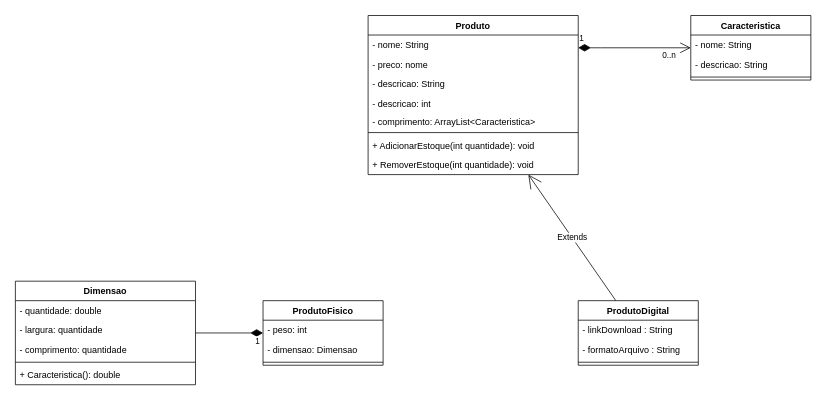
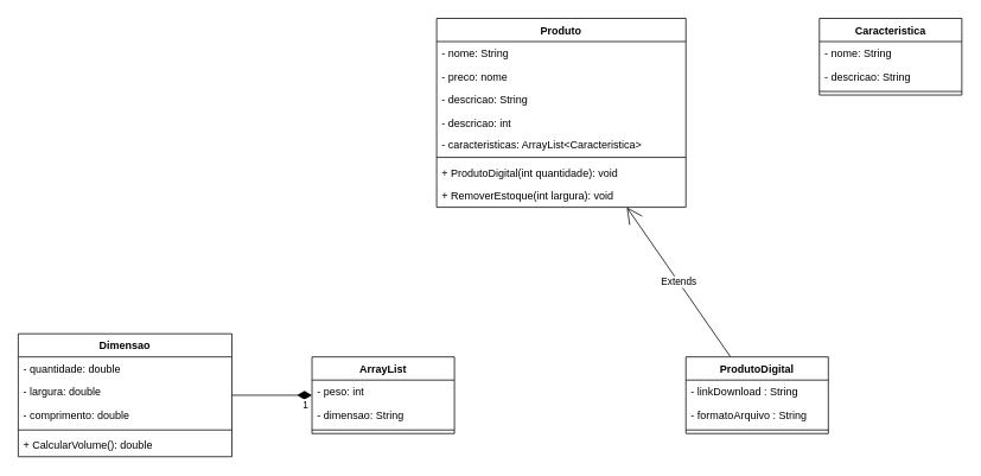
- <mxCell id="24" value="1" style="endArrow=open;html=1;endSize=12;startArrow=diamondThin;startSize=14;startFill=1;edgeStyle=orthogonalEdgeStyle;align=left;verticalAlign=bottom;rounded=0;" edge="1" parent="1" source="2" target="20"><mxGeometry x="-1" y="3" relative="1" as="geometry"><mxPoint x="830" y="240" as="sourcePoint" /><mxPoint x="990" y="240" as="targetPoint" /><Array as="points"><mxPoint x="800" y="63" /><mxPoint x="800" y="63" /></Array></mxGeometry></mxCell>
- <mxCell id="25" value="0..n" style="edgeLabel;html=1;align=center;verticalAlign=middle;resizable=0;points=[];" vertex="1" connectable="0" parent="24"><mxGeometry x="0.91" y="3" relative="1" as="geometry"><mxPoint x="-23" y="12" as="offset" /></mxGeometry></mxCell>
- <mxCell id="7" value="- comprimento: ArrayList&amp;lt;Caracteristica&amp;gt;" style="text;strokeColor=none;fillColor=none;align=left;verticalAlign=top;spacingLeft=4;spacingRight=4;overflow=hidden;rotatable=0;points=[[0,0.5],[1,0.5]];portConstraint=eastwest;whiteSpace=wrap;html=1;" vertex="1" parent="2"><mxGeometry y="128" width="280" height="24" as="geometry" /></mxCell>
+ <mxCell id="7" value="- caracteristicas: ArrayList&amp;lt;Caracteristica&amp;gt;" style="text;strokeColor=none;fillColor=none;align=left;verticalAlign=top;spacingLeft=4;spacingRight=4;overflow=hidden;rotatable=0;points=[[0,0.5],[1,0.5]];portConstraint=eastwest;whiteSpace=wrap;html=1;" vertex="1" parent="2"><mxGeometry y="128" width="280" height="24" as="geometry" /></mxCell>
- <mxCell id="9" value="+ AdicionarEstoque(int quantidade): void" style="text;strokeColor=none;fillColor=none;align=left;verticalAlign=top;spacingLeft=4;spacingRight=4;overflow=hidden;rotatable=0;points=[[0,0.5],[1,0.5]];portConstraint=eastwest;whiteSpace=wrap;html=1;" vertex="1" parent="2"><mxGeometry y="160" width="280" height="26" as="geometry" /></mxCell>
+ <mxCell id="9" value="+ ProdutoDigital(int quantidade): void" style="text;strokeColor=none;fillColor=none;align=left;verticalAlign=top;spacingLeft=4;spacingRight=4;overflow=hidden;rotatable=0;points=[[0,0.5],[1,0.5]];portConstraint=eastwest;whiteSpace=wrap;html=1;" vertex="1" parent="2"><mxGeometry y="160" width="280" height="26" as="geometry" /></mxCell>
- <mxCell id="10" value="+ RemoverEstoque(int quantidade): void" style="text;strokeColor=none;fillColor=none;align=left;verticalAlign=top;spacingLeft=4;spacingRight=4;overflow=hidden;rotatable=0;points=[[0,0.5],[1,0.5]];portConstraint=eastwest;whiteSpace=wrap;html=1;" vertex="1" parent="2"><mxGeometry y="186" width="280" height="26" as="geometry" /></mxCell>
+ <mxCell id="10" value="+ RemoverEstoque(int largura): void" style="text;strokeColor=none;fillColor=none;align=left;verticalAlign=top;spacingLeft=4;spacingRight=4;overflow=hidden;rotatable=0;points=[[0,0.5],[1,0.5]];portConstraint=eastwest;whiteSpace=wrap;html=1;" vertex="1" parent="2"><mxGeometry y="186" width="280" height="26" as="geometry" /></mxCell>
- <mxCell id="11" value="ProdutoFisico" style="swimlane;fontStyle=1;align=center;verticalAlign=top;childLayout=stackLayout;horizontal=1;startSize=26;horizontalStack=0;resizeParent=1;resizeParentMax=0;resizeLast=0;collapsible=1;marginBottom=0;whiteSpace=wrap;html=1;" vertex="1" parent="1"><mxGeometry x="350" y="400" width="160" height="86" as="geometry" /></mxCell>
+ <mxCell id="11" value="ArrayList" style="swimlane;fontStyle=1;align=center;verticalAlign=top;childLayout=stackLayout;horizontal=1;startSize=26;horizontalStack=0;resizeParent=1;resizeParentMax=0;resizeLast=0;collapsible=1;marginBottom=0;whiteSpace=wrap;html=1;" vertex="1" parent="1"><mxGeometry x="350" y="400" width="160" height="86" as="geometry" /></mxCell>
- <mxCell id="28" value="- largura: quantidade" style="text;strokeColor=none;fillColor=none;align=left;verticalAlign=top;spacingLeft=4;spacingRight=4;overflow=hidden;rotatable=0;points=[[0,0.5],[1,0.5]];portConstraint=eastwest;whiteSpace=wrap;html=1;" vertex="1" parent="26"><mxGeometry y="52" width="240" height="26" as="geometry" /></mxCell>
+ <mxCell id="28" value="- largura: double" style="text;strokeColor=none;fillColor=none;align=left;verticalAlign=top;spacingLeft=4;spacingRight=4;overflow=hidden;rotatable=0;points=[[0,0.5],[1,0.5]];portConstraint=eastwest;whiteSpace=wrap;html=1;" vertex="1" parent="26"><mxGeometry y="52" width="240" height="26" as="geometry" /></mxCell>
- <mxCell id="29" value="- comprimento: quantidade" style="text;strokeColor=none;fillColor=none;align=left;verticalAlign=top;spacingLeft=4;spacingRight=4;overflow=hidden;rotatable=0;points=[[0,0.5],[1,0.5]];portConstraint=eastwest;whiteSpace=wrap;html=1;" vertex="1" parent="26"><mxGeometry y="78" width="240" height="26" as="geometry" /></mxCell>
+ <mxCell id="29" value="- comprimento: double" style="text;strokeColor=none;fillColor=none;align=left;verticalAlign=top;spacingLeft=4;spacingRight=4;overflow=hidden;rotatable=0;points=[[0,0.5],[1,0.5]];portConstraint=eastwest;whiteSpace=wrap;html=1;" vertex="1" parent="26"><mxGeometry y="78" width="240" height="26" as="geometry" /></mxCell>
- <mxCell id="13" value="- dimensao: Dimensao" style="text;strokeColor=none;fillColor=none;align=left;verticalAlign=top;spacingLeft=4;spacingRight=4;overflow=hidden;rotatable=0;points=[[0,0.5],[1,0.5]];portConstraint=eastwest;whiteSpace=wrap;html=1;" vertex="1" parent="11"><mxGeometry y="52" width="160" height="26" as="geometry" /></mxCell>
+ <mxCell id="13" value="- dimensao: String" style="text;strokeColor=none;fillColor=none;align=left;verticalAlign=top;spacingLeft=4;spacingRight=4;overflow=hidden;rotatable=0;points=[[0,0.5],[1,0.5]];portConstraint=eastwest;whiteSpace=wrap;html=1;" vertex="1" parent="11"><mxGeometry y="52" width="160" height="26" as="geometry" /></mxCell>
- <mxCell id="31" value="+ Caracteristica(): double" style="text;strokeColor=none;fillColor=none;align=left;verticalAlign=top;spacingLeft=4;spacingRight=4;overflow=hidden;rotatable=0;points=[[0,0.5],[1,0.5]];portConstraint=eastwest;whiteSpace=wrap;html=1;" vertex="1" parent="26"><mxGeometry y="112" width="240" height="26" as="geometry" /></mxCell>
+ <mxCell id="31" value="+ CalcularVolume(): double" style="text;strokeColor=none;fillColor=none;align=left;verticalAlign=top;spacingLeft=4;spacingRight=4;overflow=hidden;rotatable=0;points=[[0,0.5],[1,0.5]];portConstraint=eastwest;whiteSpace=wrap;html=1;" vertex="1" parent="26"><mxGeometry y="112" width="240" height="26" as="geometry" /></mxCell>
